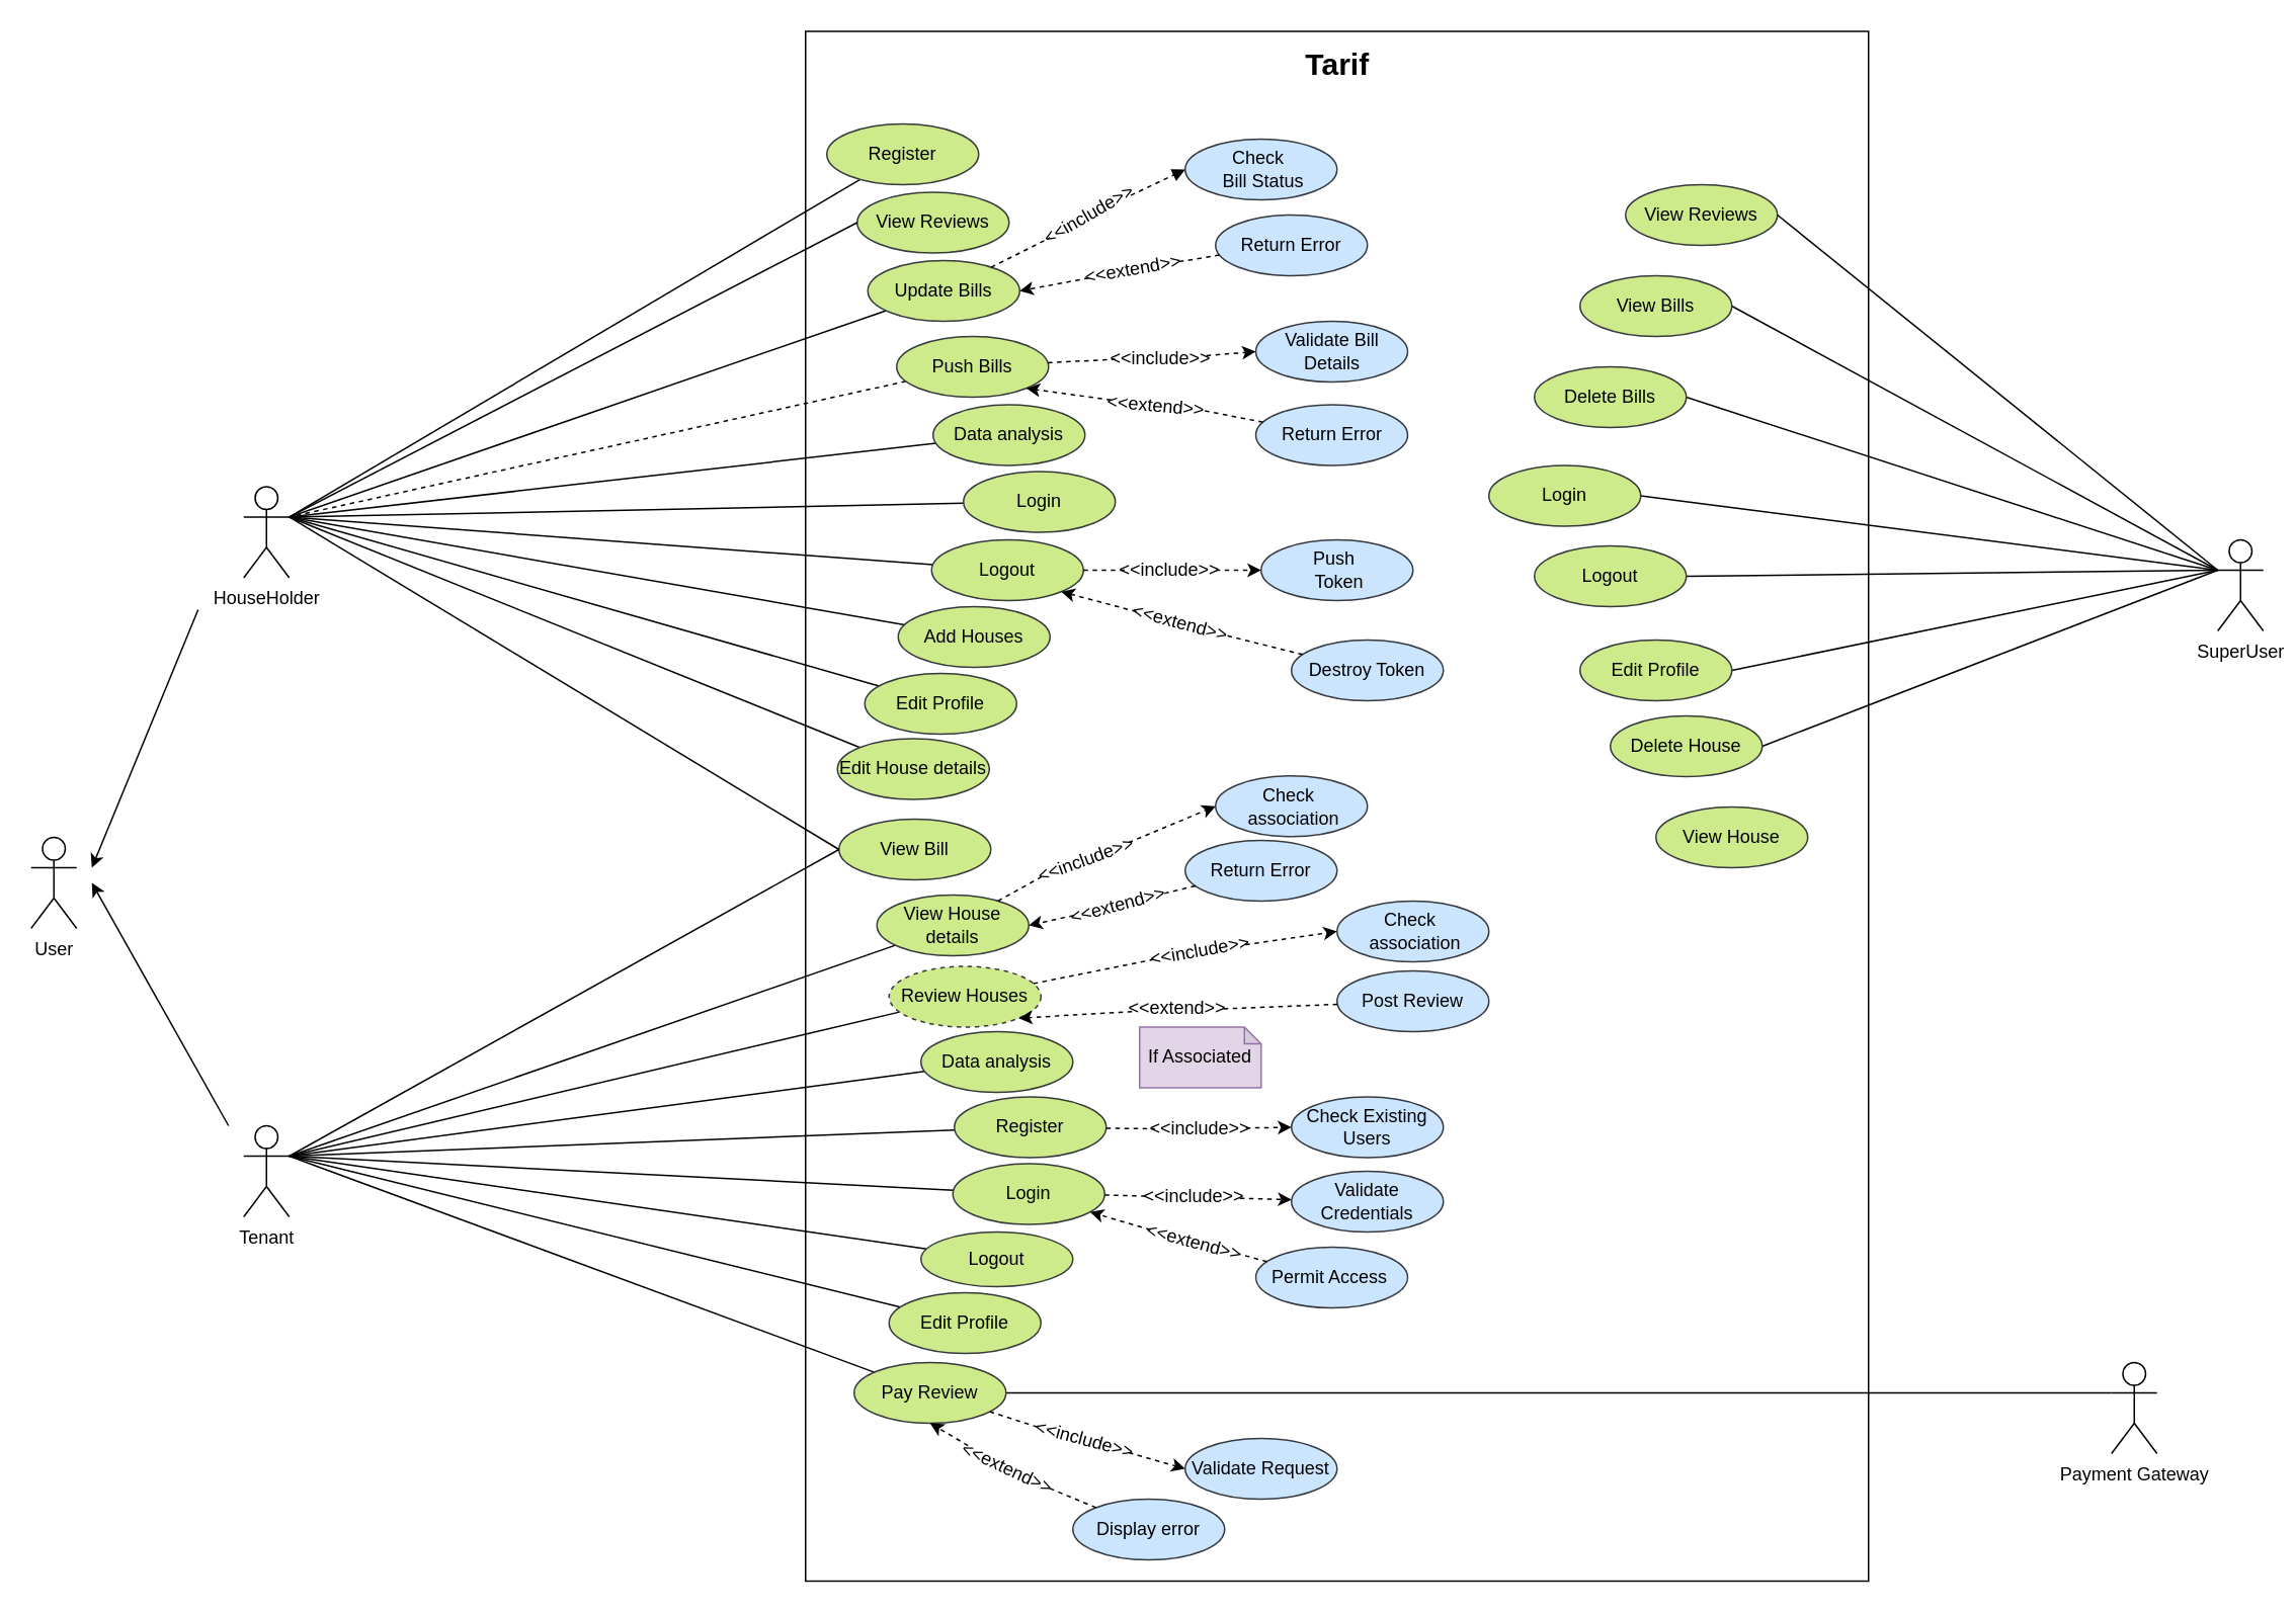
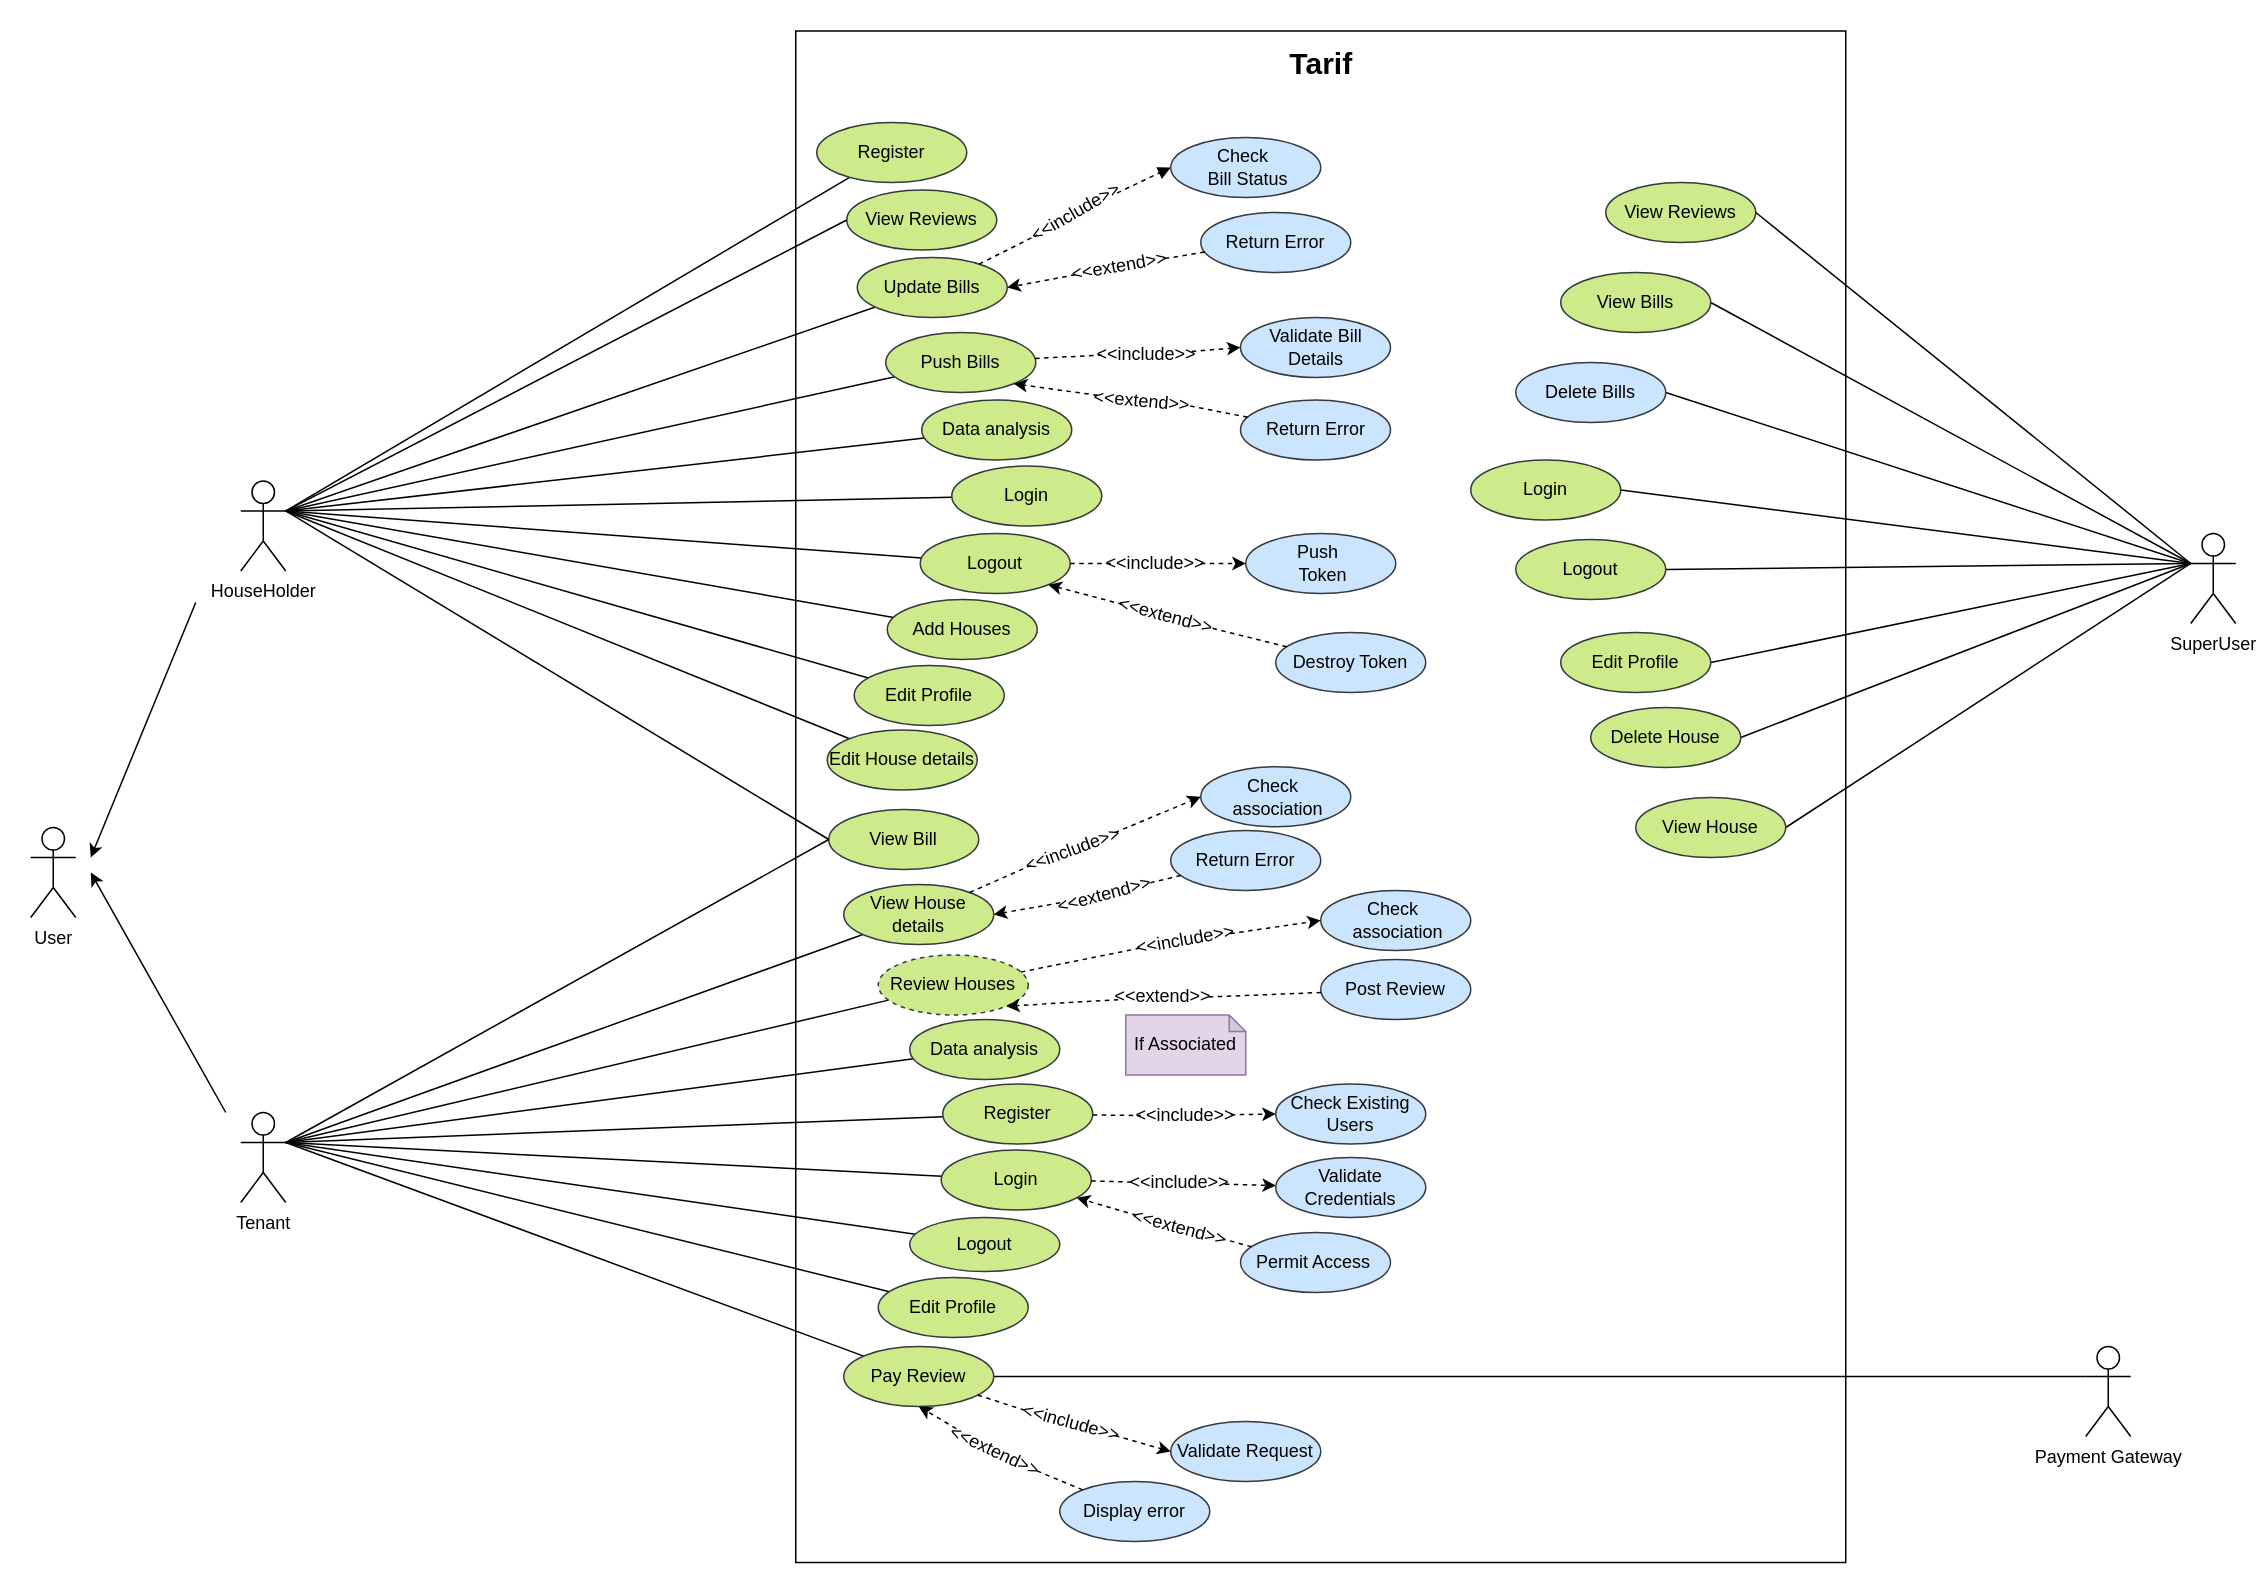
- <mxCell id="70" value="Delete Bills" style="ellipse;whiteSpace=wrap;html=1;fillColor=#cdeb8b;strokeColor=#36393d;" parent="1" vertex="1"><mxGeometry x="1010" y="241" width="100" height="40" as="geometry" /></mxCell>
+ <mxCell id="70" value="Delete Bills" style="ellipse;whiteSpace=wrap;html=1;fillColor=#cce5ff;strokeColor=#36393d;" parent="1" vertex="1"><mxGeometry x="1010" y="241" width="100" height="40" as="geometry" /></mxCell>
- <mxCell id="5" style="edgeStyle=none;rounded=0;orthogonalLoop=1;jettySize=auto;html=1;entryX=1;entryY=0.333;entryDx=0;entryDy=0;entryPerimeter=0;endArrow=none;endFill=0;dashed=1;" parent="1" source="7" target="2" edge="1"><mxGeometry relative="1" as="geometry" /></mxCell>
+ <mxCell id="5" style="edgeStyle=none;rounded=0;orthogonalLoop=1;jettySize=auto;html=1;entryX=1;entryY=0.333;entryDx=0;entryDy=0;entryPerimeter=0;endArrow=none;endFill=0;" parent="1" source="7" target="2" edge="1"><mxGeometry relative="1" as="geometry" /></mxCell>
+ <mxCell id="63" style="edgeStyle=none;rounded=0;orthogonalLoop=1;jettySize=auto;html=1;endArrow=none;endFill=0;exitX=1;exitY=0.5;exitDx=0;exitDy=0;entryX=0;entryY=0.333;entryDx=0;entryDy=0;entryPerimeter=0;" parent="1" source="71" target="25" edge="1"><mxGeometry relative="1" as="geometry"><mxPoint x="1124" y="416" as="targetPoint" /><mxPoint x="679" y="473" as="sourcePoint" /></mxGeometry></mxCell>
- <mxCell id="13" value="&lt;span&gt;View House details&lt;/span&gt;" style="ellipse;whiteSpace=wrap;html=1;fillColor=#cdeb8b;strokeColor=#36393d;" parent="1" vertex="1"><mxGeometry x="577" y="589" width="100" height="40" as="geometry" /></mxCell>
+ <mxCell id="13" value="&lt;span&gt;View House details&lt;/span&gt;" style="ellipse;whiteSpace=wrap;html=1;fillColor=#cdeb8b;strokeColor=#36393d;" parent="1" vertex="1"><mxGeometry x="562" y="589" width="100" height="40" as="geometry" /></mxCell>
